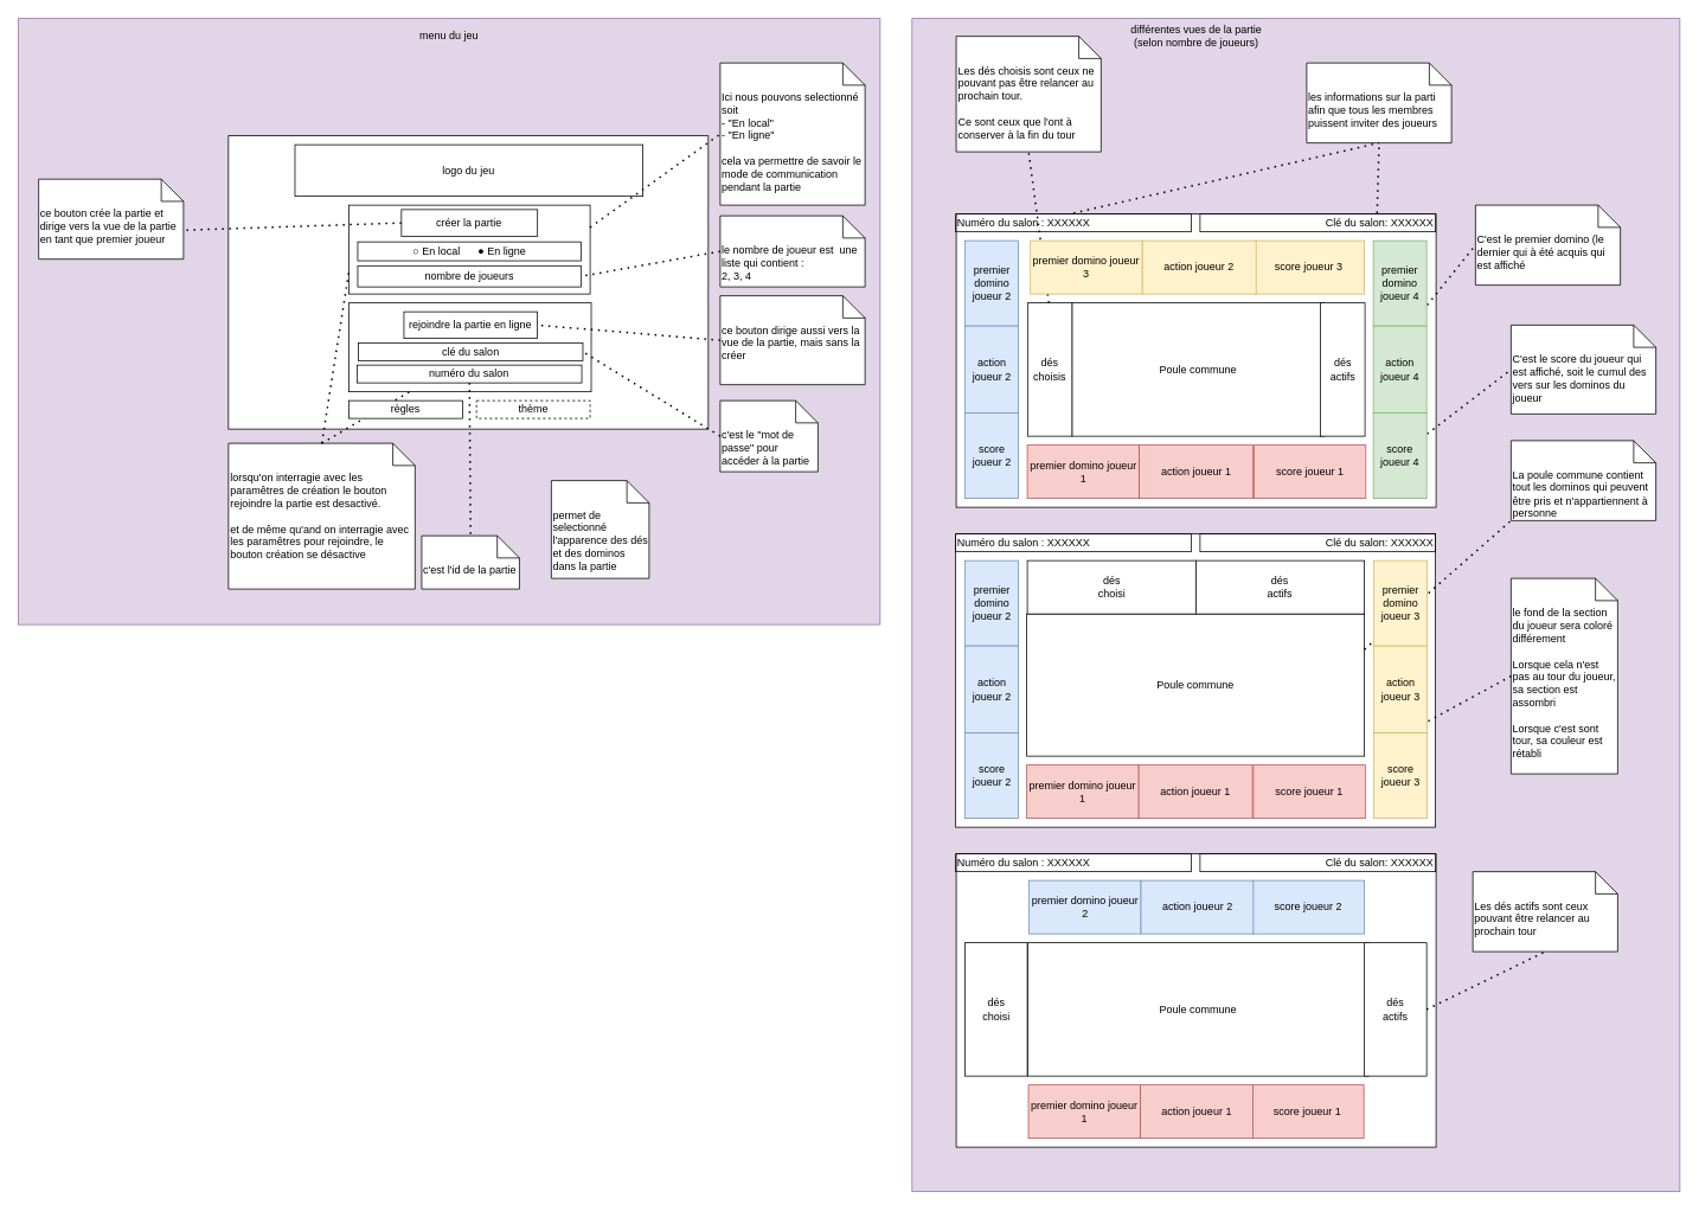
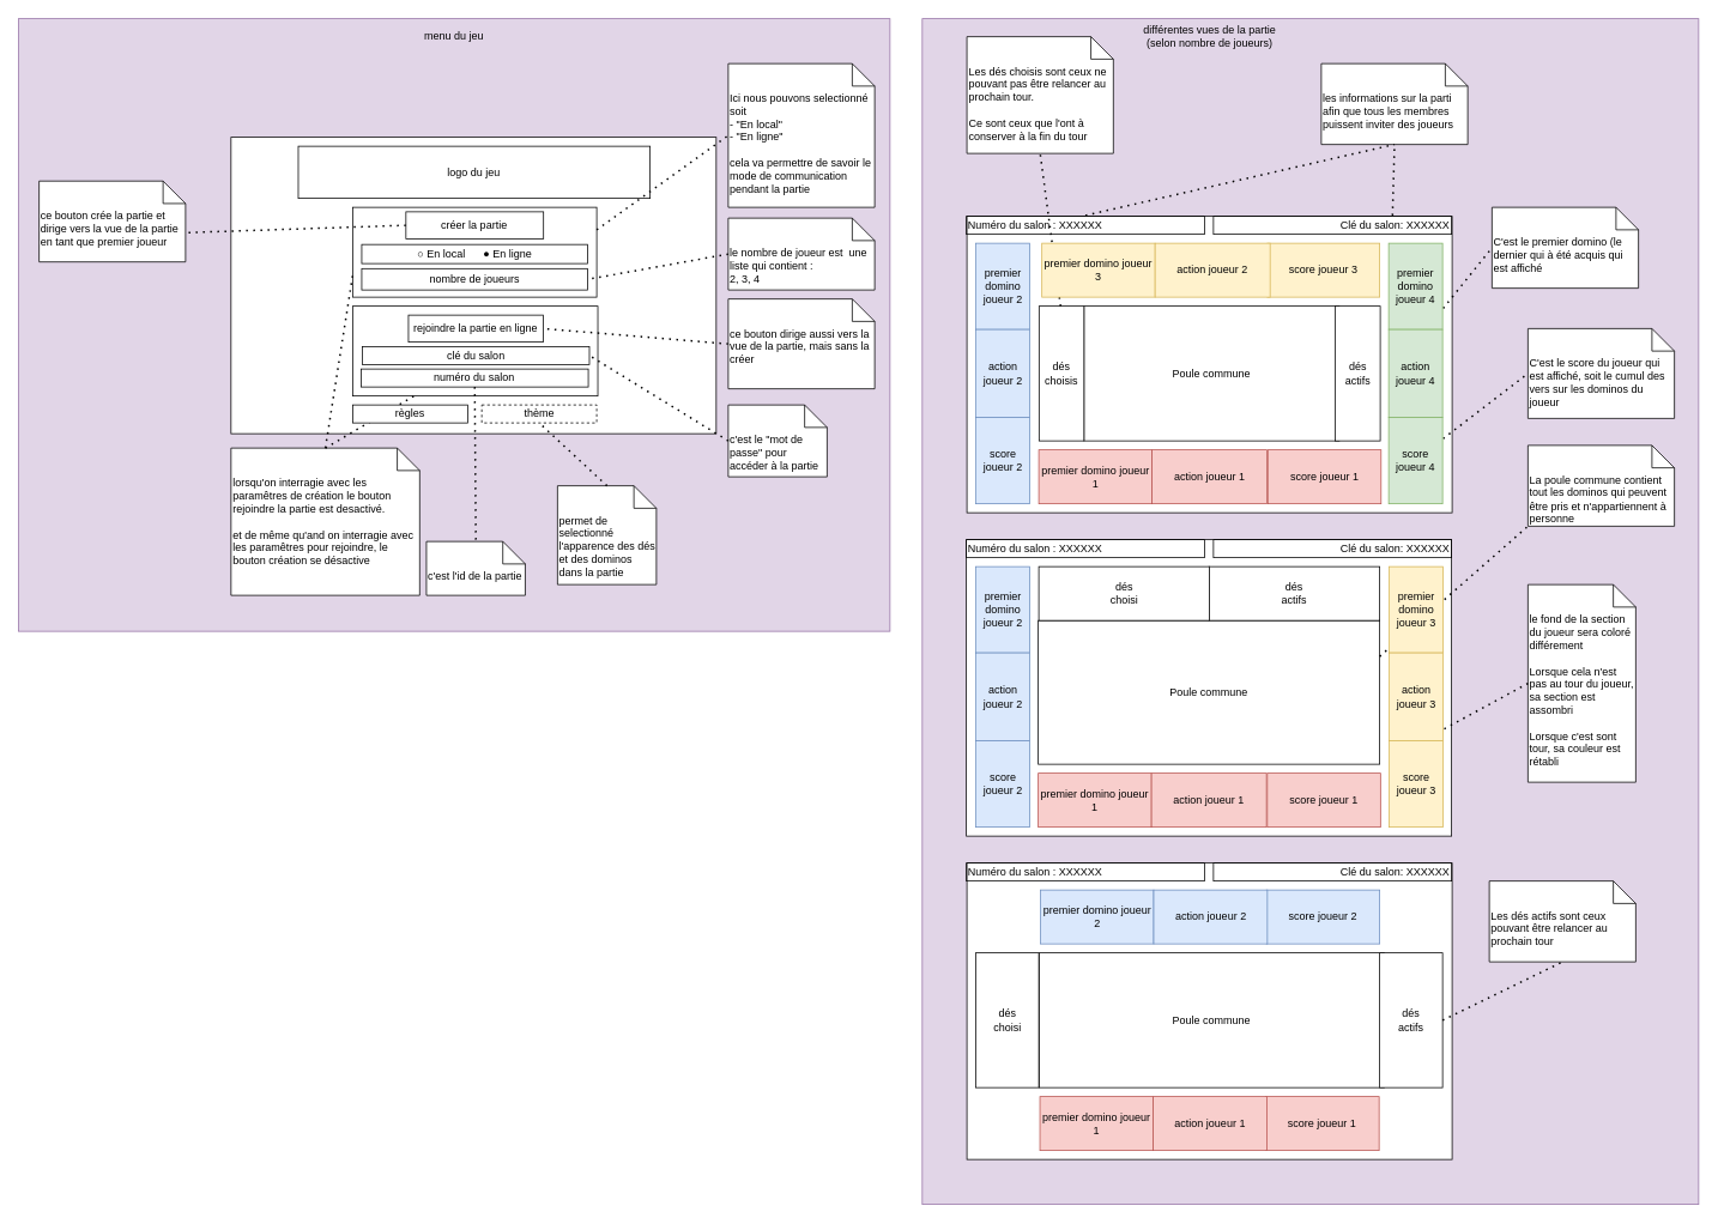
+ <mxCell id="94" value="" style="endArrow=none;dashed=1;html=1;dashPattern=1 3;strokeWidth=2;rounded=0;hachureGap=4;fontFamily=Architects Daughter;fontSource=https%3A%2F%2Ffonts.googleapis.com%2Fcss%3Ffamily%3DArchitects%2BDaughter;fontSize=20;fontColor=default;exitX=0.5;exitY=0;exitDx=0;exitDy=0;exitPerimeter=0;entryX=0.5;entryY=1;entryDx=0;entryDy=0;" edge="1" parent="1" source="93" target="92"><mxGeometry width="50" height="50" relative="1" as="geometry"><mxPoint x="820" y="500" as="sourcePoint" /><mxPoint x="665" y="405" as="targetPoint" /></mxGeometry></mxCell>
